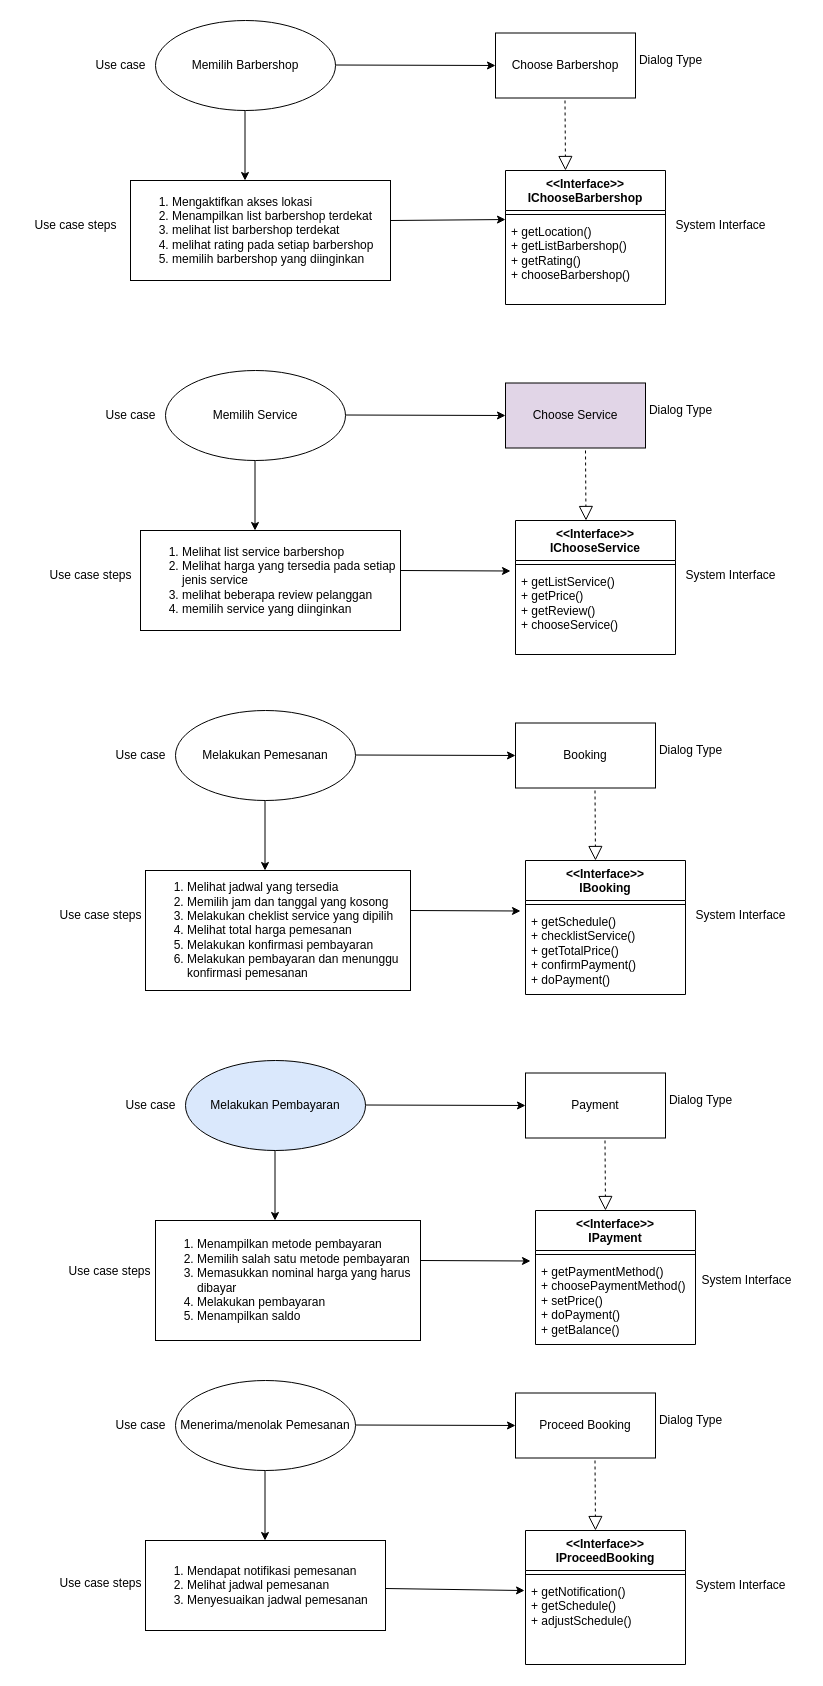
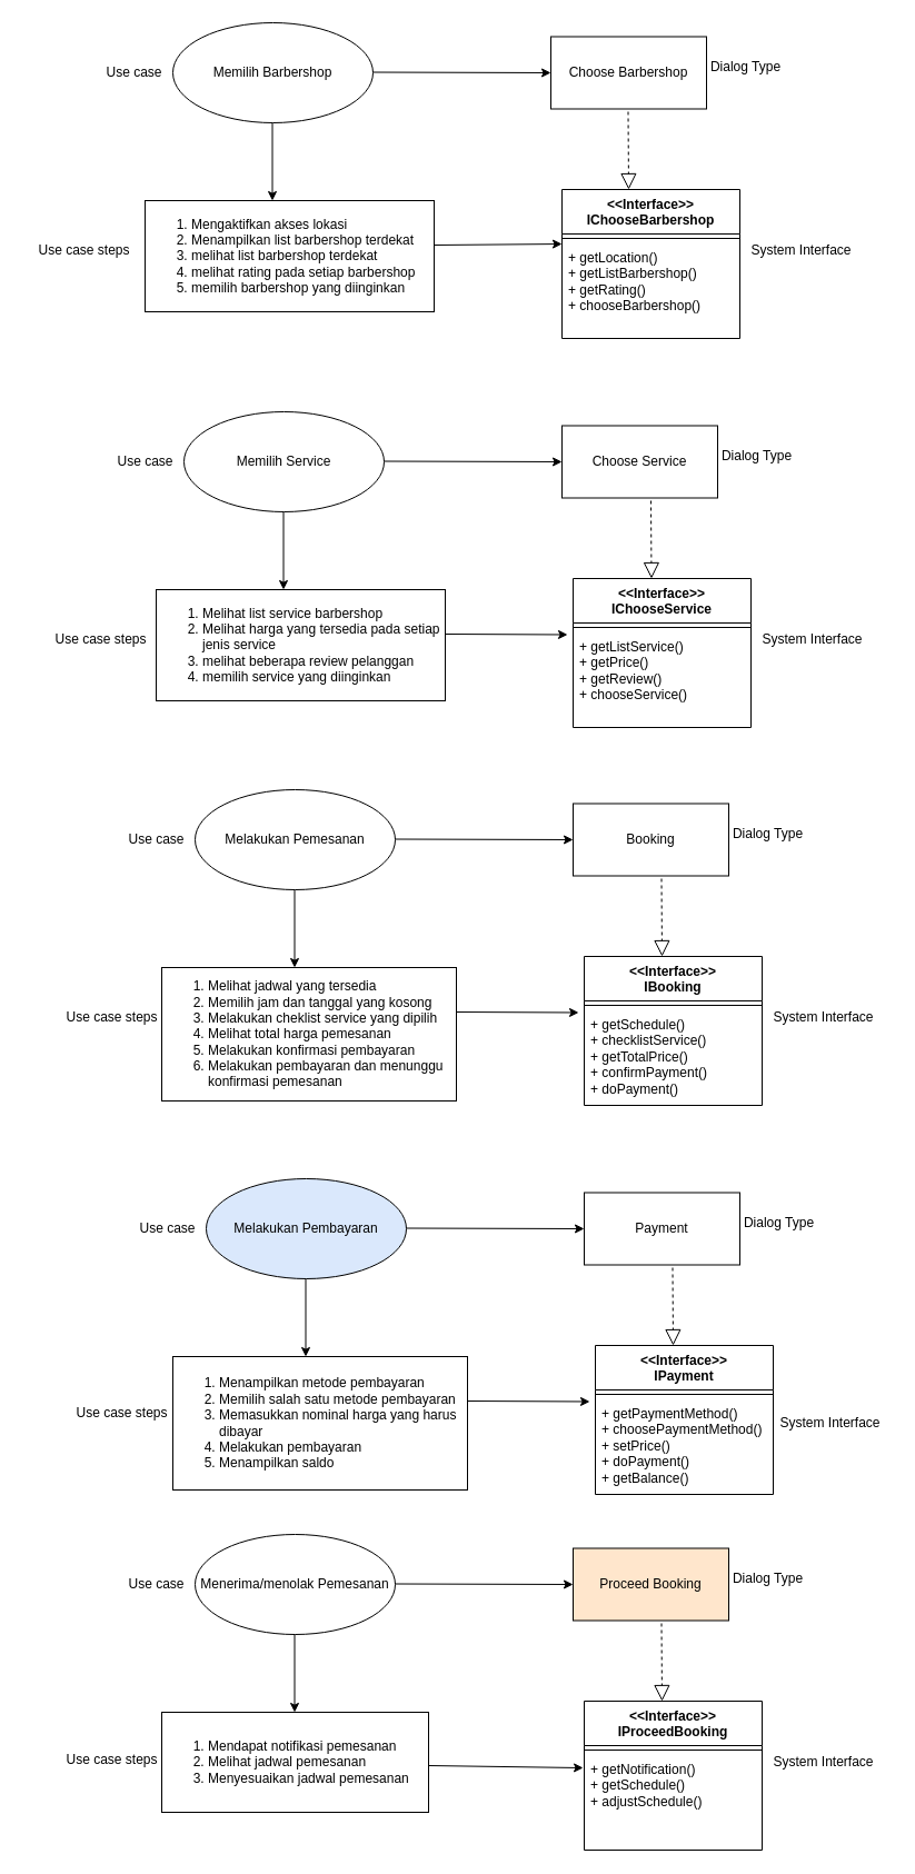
- <mxCell id="17" value="Choose Service" style="rounded=0;whiteSpace=wrap;html=1;fillColor=#e1d5e7;" parent="1" vertex="1"><mxGeometry x="505" y="382.5" width="140" height="65" as="geometry" /></mxCell>
+ <mxCell id="17" value="Choose Service" style="rounded=0;whiteSpace=wrap;html=1;" parent="1" vertex="1"><mxGeometry x="505" y="382.5" width="140" height="65" as="geometry" /></mxCell>
- <mxCell id="59" value="Proceed Booking" style="rounded=0;whiteSpace=wrap;html=1;" vertex="1" parent="1"><mxGeometry x="515" y="1392.5" width="140" height="65" as="geometry" /></mxCell>
+ <mxCell id="59" value="Proceed Booking" style="rounded=0;whiteSpace=wrap;html=1;fillColor=#ffe6cc;" vertex="1" parent="1"><mxGeometry x="515" y="1392.5" width="140" height="65" as="geometry" /></mxCell>
